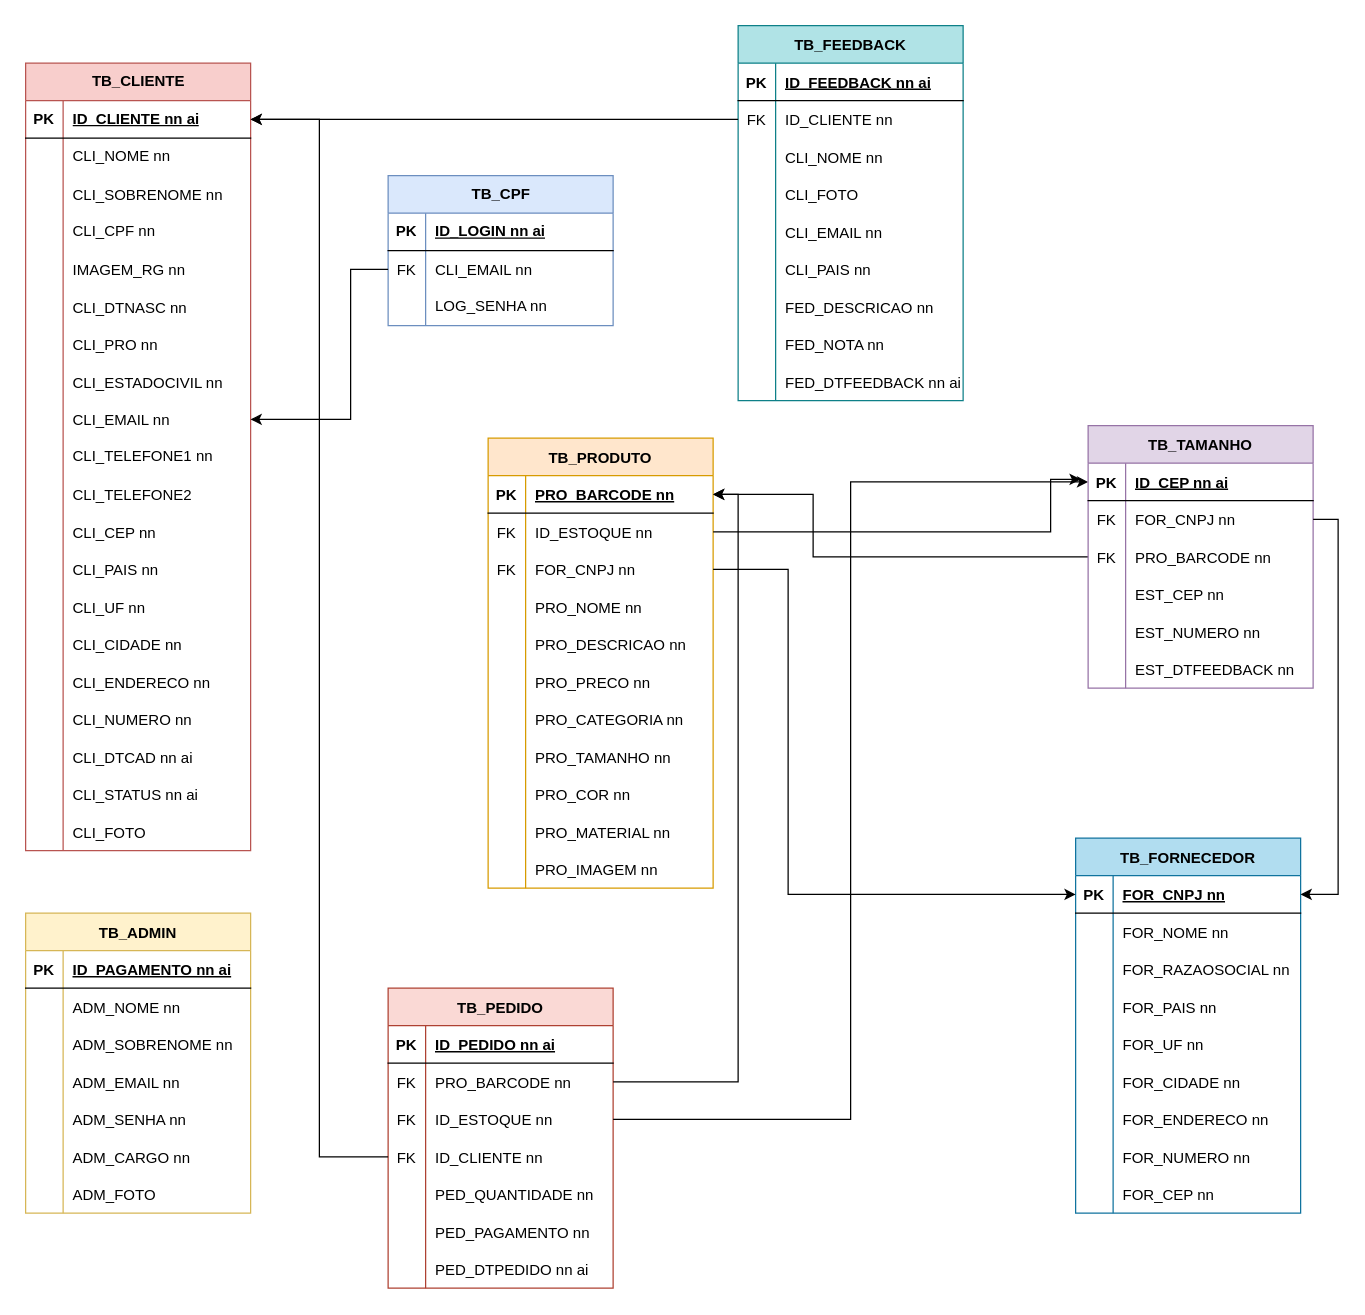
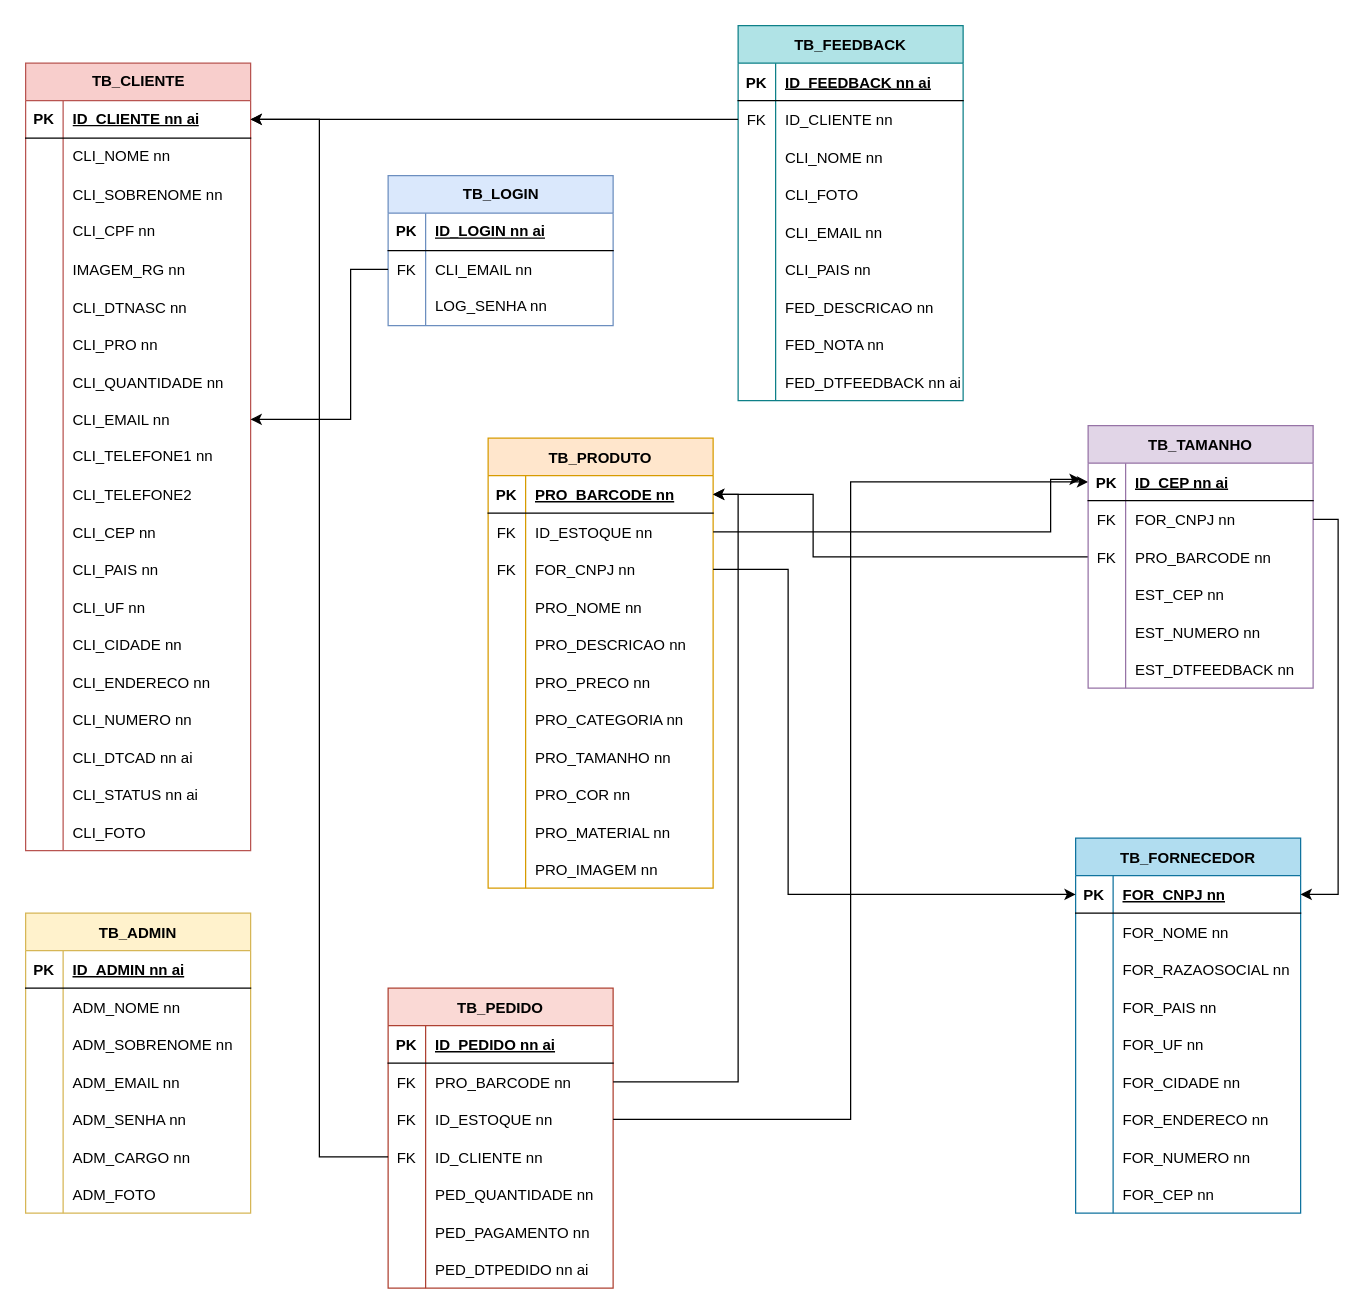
- <mxCell id="63" value="TB_CPF" style="shape=table;startSize=30;container=1;collapsible=1;childLayout=tableLayout;fixedRows=1;rowLines=0;fontStyle=1;align=center;resizeLast=1;html=1;fillColor=#dae8fc;strokeColor=#6c8ebf;" parent="1" vertex="1"><mxGeometry x="310" y="140" width="180" height="120" as="geometry" /></mxCell>
+ <mxCell id="63" value="TB_LOGIN" style="shape=table;startSize=30;container=1;collapsible=1;childLayout=tableLayout;fixedRows=1;rowLines=0;fontStyle=1;align=center;resizeLast=1;html=1;fillColor=#dae8fc;strokeColor=#6c8ebf;" parent="1" vertex="1"><mxGeometry x="310" y="140" width="180" height="120" as="geometry" /></mxCell>
- <mxCell id="26" value="CLI_ESTADOCIVIL nn" style="shape=partialRectangle;connectable=0;fillColor=none;top=0;left=0;bottom=0;right=0;align=left;spacingLeft=6;overflow=hidden;" parent="24" vertex="1"><mxGeometry x="30" width="150" height="30" as="geometry"><mxRectangle width="150" height="30" as="alternateBounds" /></mxGeometry></mxCell>
+ <mxCell id="26" value="CLI_QUANTIDADE nn" style="shape=partialRectangle;connectable=0;fillColor=none;top=0;left=0;bottom=0;right=0;align=left;spacingLeft=6;overflow=hidden;" parent="24" vertex="1"><mxGeometry x="30" width="150" height="30" as="geometry"><mxRectangle width="150" height="30" as="alternateBounds" /></mxGeometry></mxCell>
- <mxCell id="76" value="ID_PAGAMENTO nn ai" style="shape=partialRectangle;connectable=0;fillColor=none;top=0;left=0;bottom=0;right=0;align=left;spacingLeft=6;fontStyle=5;overflow=hidden;" parent="74" vertex="1"><mxGeometry x="30" width="150" height="30" as="geometry"><mxRectangle width="150" height="30" as="alternateBounds" /></mxGeometry></mxCell>
+ <mxCell id="76" value="ID_ADMIN nn ai" style="shape=partialRectangle;connectable=0;fillColor=none;top=0;left=0;bottom=0;right=0;align=left;spacingLeft=6;fontStyle=5;overflow=hidden;" parent="74" vertex="1"><mxGeometry x="30" width="150" height="30" as="geometry"><mxRectangle width="150" height="30" as="alternateBounds" /></mxGeometry></mxCell>
